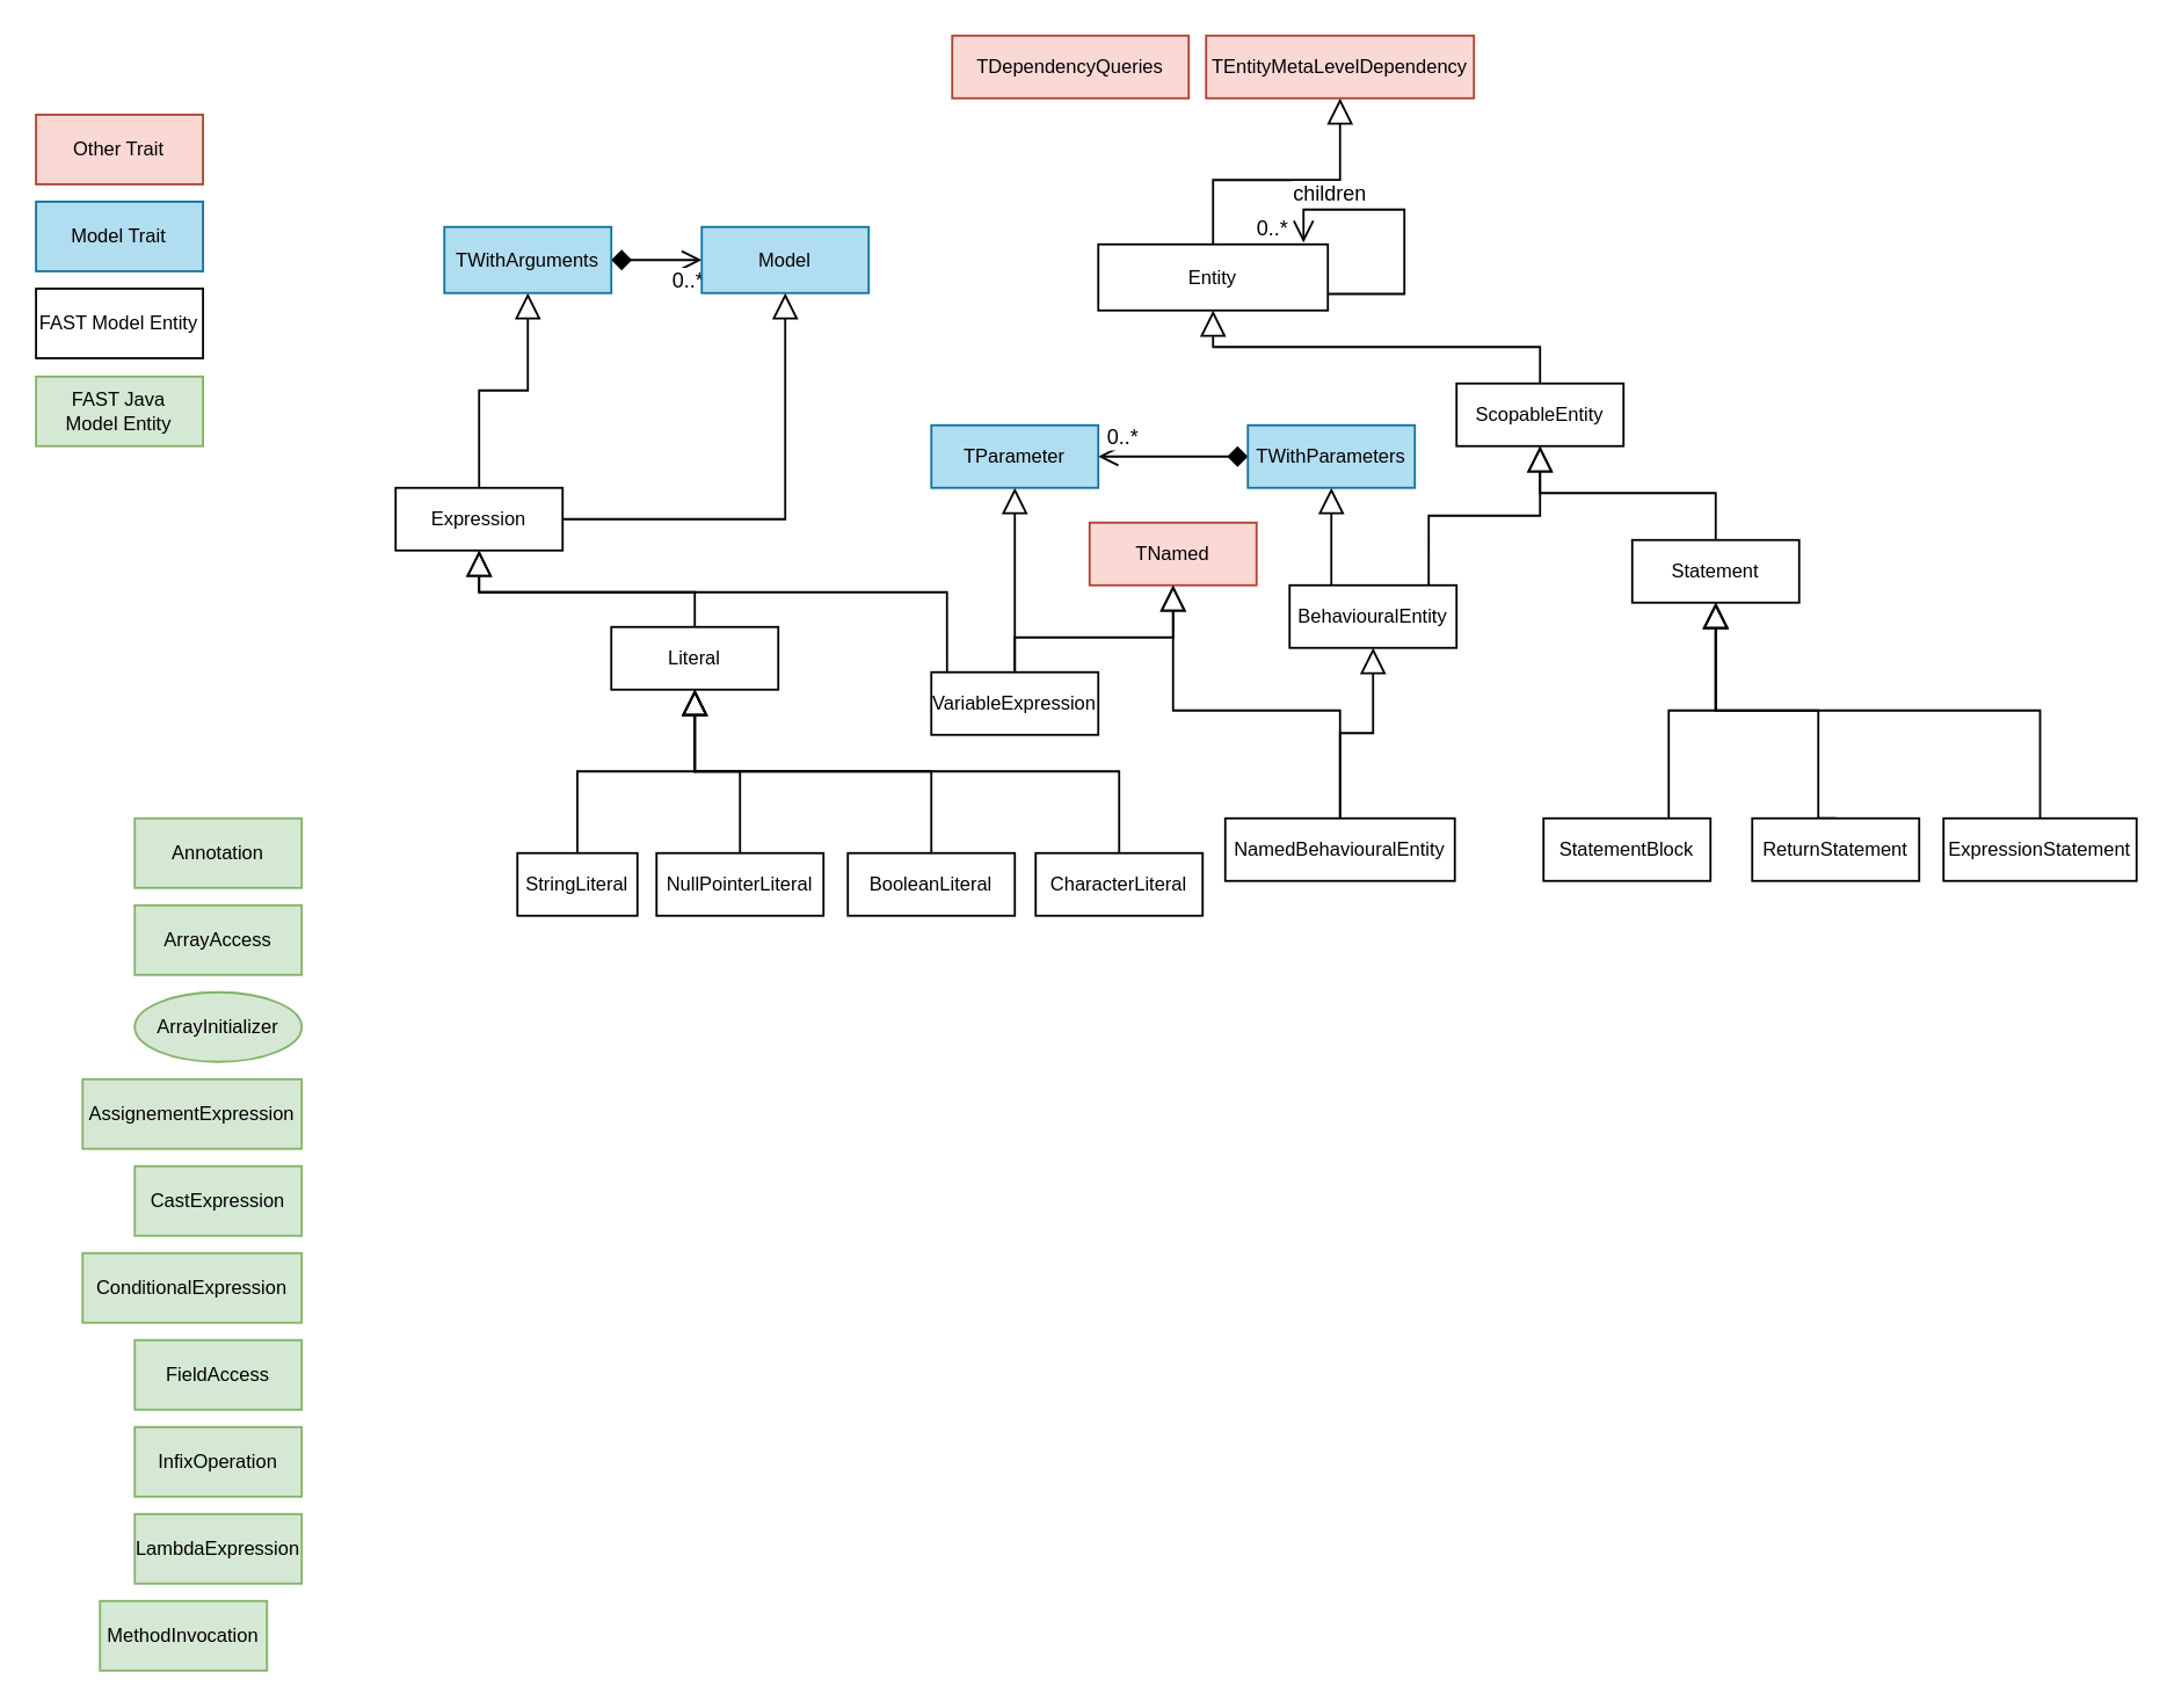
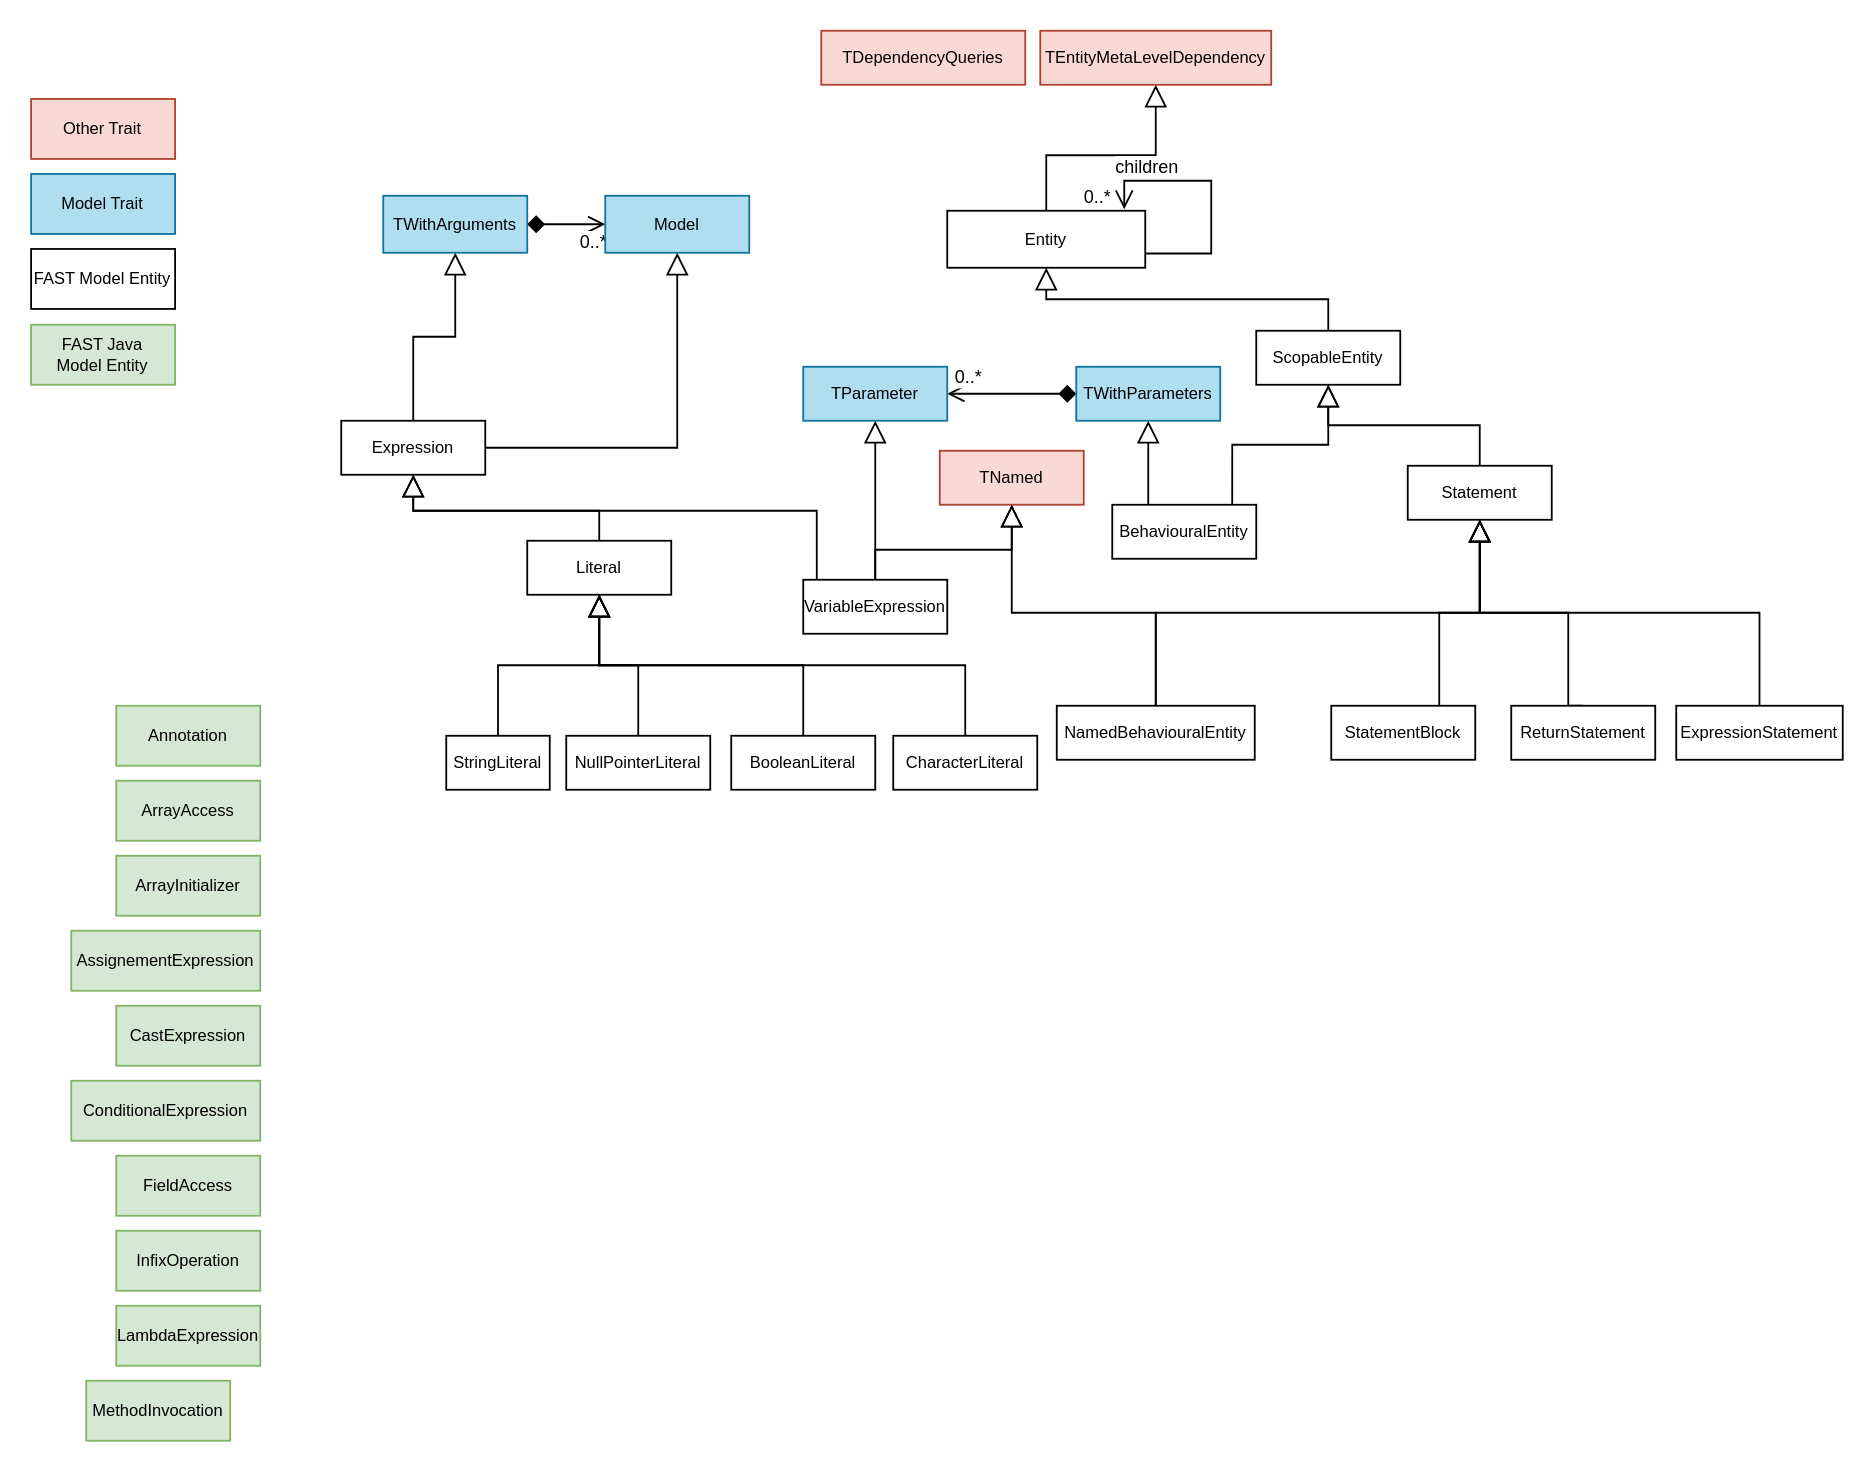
- <mxCell id="35" value="" style="html=1;jettySize=18;fontSize=11;strokeWidth=1.2;rounded=1;arcSize=0;edgeStyle=orthogonalEdgeStyle;startArrow=none;endArrow=block;endFill=0;endSize=12;exitX=0.5;exitY=-0.017;exitPerimeter=1;entryX=0.5;entryY=1.017;entryPerimeter=1;" parent="1" source="20" target="13" edge="1"><mxGeometry width="100" height="100" relative="1" as="geometry" /></mxCell>
+ <mxCell id="35" value="" style="html=1;jettySize=18;fontSize=11;strokeWidth=1.2;rounded=1;arcSize=0;edgeStyle=orthogonalEdgeStyle;startArrow=none;endArrow=block;endFill=0;endSize=12;exitX=0.5;exitY=-0.017;exitPerimeter=1;" parent="1" source="20" target="14" edge="1"><mxGeometry width="100" height="100" relative="1" as="geometry" /></mxCell>
- <mxCell id="57" value="ArrayInitializer" style="ellipse;html=1;whiteSpace=wrap;strokeOpacity=100;strokeWidth=1.2;fontSize=11;fillColor=#d5e8d4;strokeColor=#82b366;" vertex="1" parent="1"><mxGeometry x="77" y="570" width="96" height="40" as="geometry" /></mxCell>
+ <mxCell id="57" value="ArrayInitializer" style="html=1;whiteSpace=wrap;strokeOpacity=100;strokeWidth=1.2;fontSize=11;fillColor=#d5e8d4;strokeColor=#82b366;" vertex="1" parent="1"><mxGeometry x="77" y="570" width="96" height="40" as="geometry" /></mxCell>
